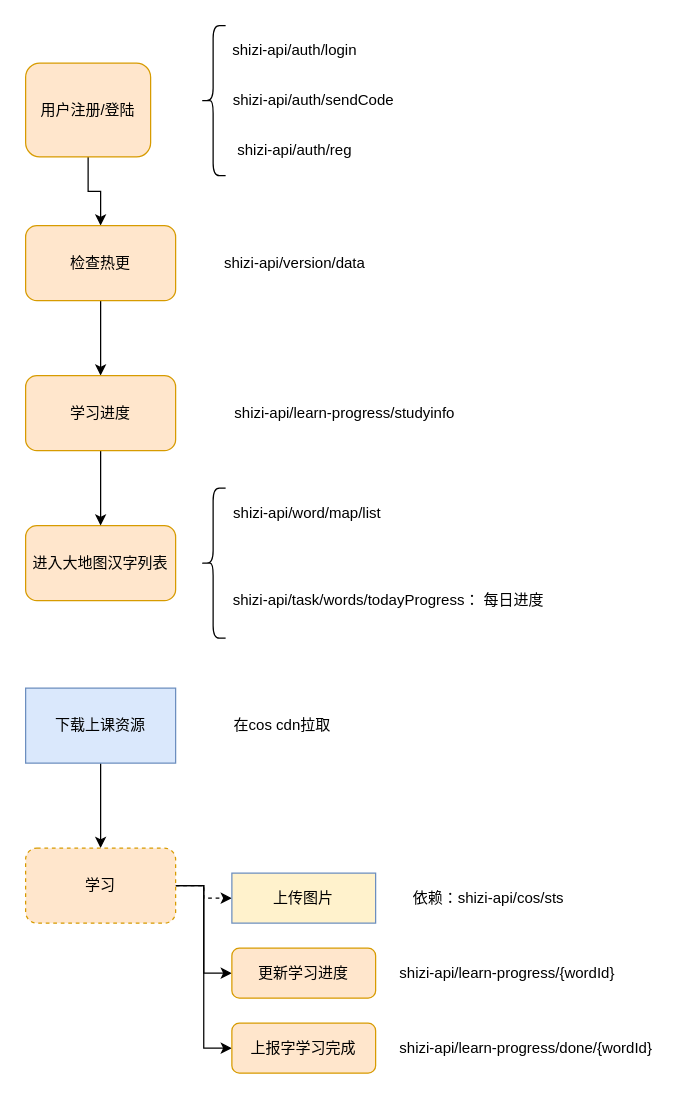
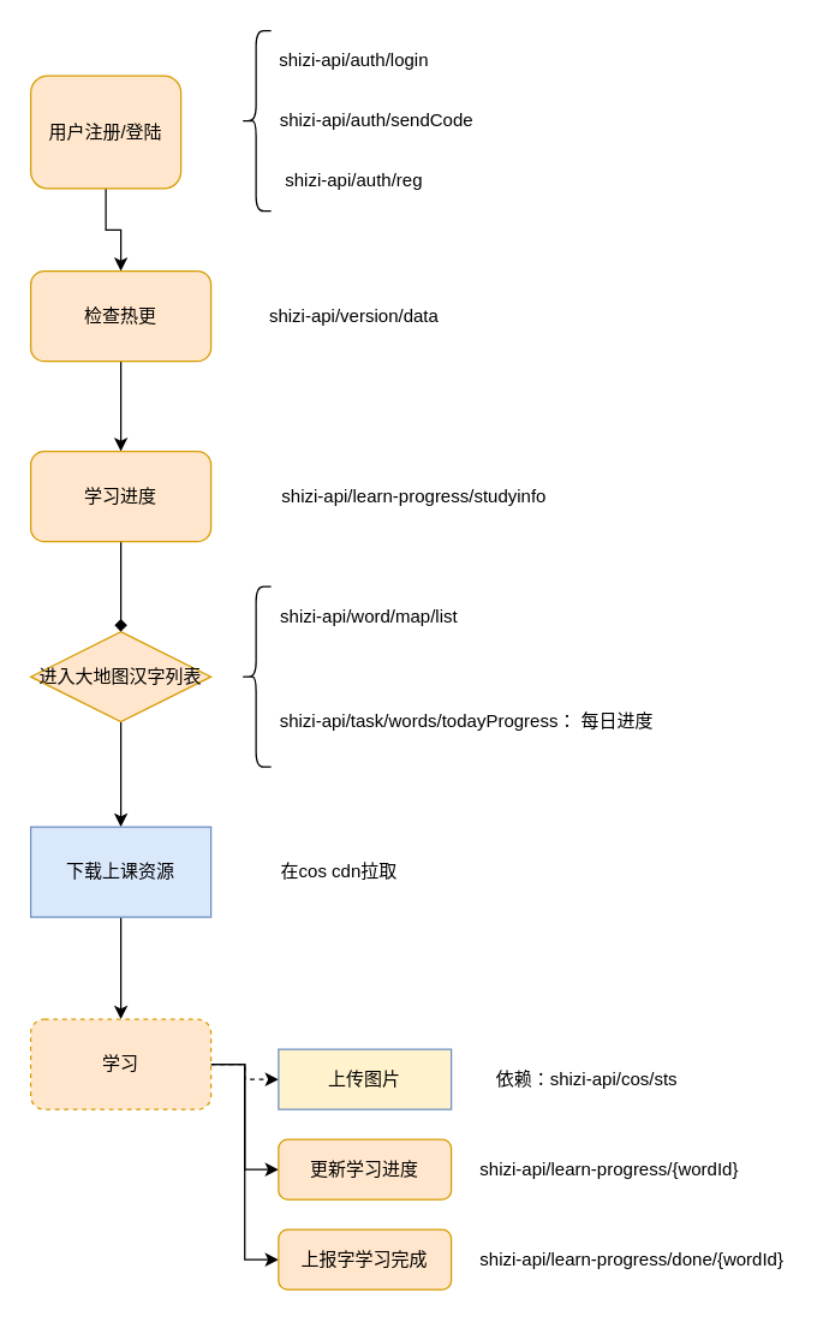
- <mxCell id="29" style="edgeStyle=orthogonalEdgeStyle;rounded=0;orthogonalLoop=1;jettySize=auto;html=1;entryX=0.5;entryY=0;entryDx=0;entryDy=0;" edge="1" parent="1" source="30" target="9"><mxGeometry relative="1" as="geometry" /></mxCell>
+ <mxCell id="29" style="edgeStyle=orthogonalEdgeStyle;rounded=0;orthogonalLoop=1;jettySize=auto;html=1;entryX=0.5;entryY=0;entryDx=0;entryDy=0;endArrow=diamond;" edge="1" parent="1" source="30" target="9"><mxGeometry relative="1" as="geometry" /></mxCell>
- <mxCell id="9" value="进入大地图汉字列表" style="rounded=1;whiteSpace=wrap;html=1;fillColor=#ffe6cc;strokeColor=#d79b00;" parent="1" vertex="1"><mxGeometry x="20" y="420" width="120" height="60" as="geometry" /></mxCell>
+ <mxCell id="9" value="进入大地图汉字列表" style="rhombus;whiteSpace=wrap;html=1;fillColor=#ffe6cc;strokeColor=#d79b00;" parent="1" vertex="1"><mxGeometry x="20" y="420" width="120" height="60" as="geometry" /></mxCell>
+ <mxCell id="8" style="edgeStyle=orthogonalEdgeStyle;rounded=0;orthogonalLoop=1;jettySize=auto;html=1;entryX=0.5;entryY=0;entryDx=0;entryDy=0;" parent="1" source="9" target="12" edge="1"><mxGeometry relative="1" as="geometry" /></mxCell>
